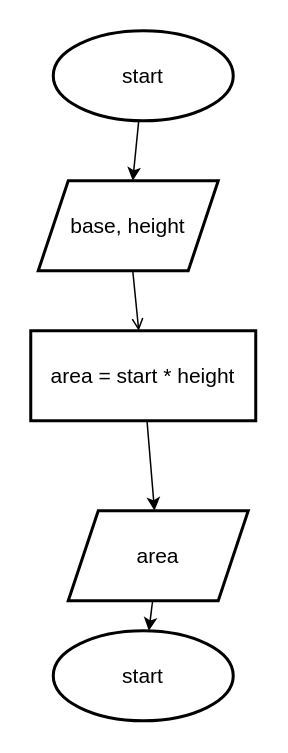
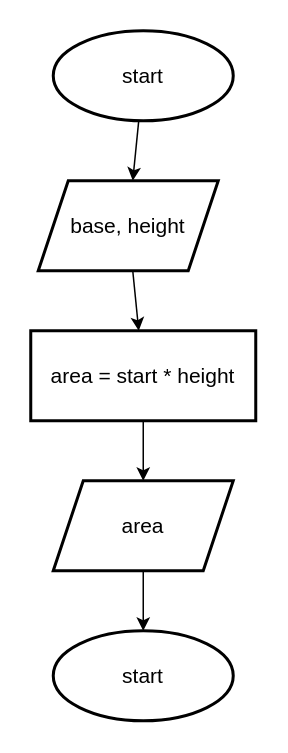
- <mxCell id="4" value="" style="edgeStyle=none;html=1;fontSize=14;endArrow=open;" parent="1" source="5" target="7" edge="1"><mxGeometry relative="1" as="geometry" /></mxCell>
+ <mxCell id="4" value="" style="edgeStyle=none;html=1;fontSize=14;" parent="1" source="5" target="7" edge="1"><mxGeometry relative="1" as="geometry" /></mxCell>
- <mxCell id="9" value="area" style="shape=parallelogram;perimeter=parallelogramPerimeter;whiteSpace=wrap;html=1;fixedSize=1;strokeWidth=2;fontSize=14;" parent="1" vertex="1"><mxGeometry x="45" y="340" width="120" height="60" as="geometry" /></mxCell>
+ <mxCell id="9" value="area" style="shape=parallelogram;perimeter=parallelogramPerimeter;whiteSpace=wrap;html=1;fixedSize=1;strokeWidth=2;fontSize=14;" parent="1" vertex="1"><mxGeometry x="35" y="320" width="120" height="60" as="geometry" /></mxCell>
